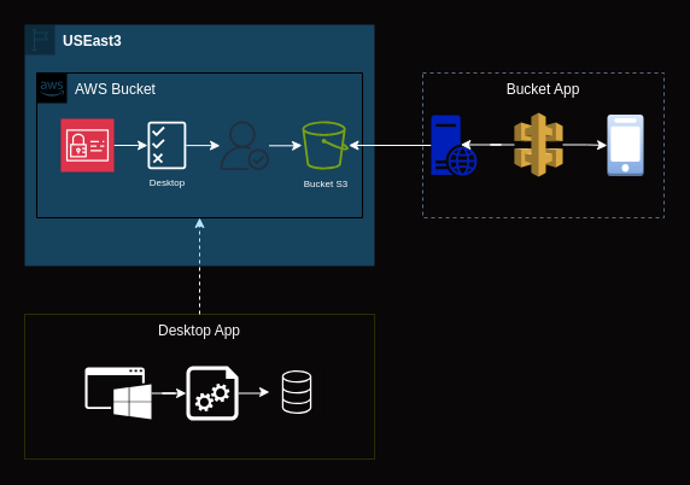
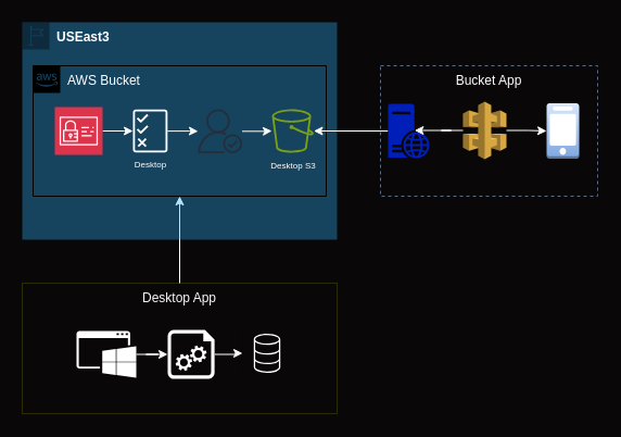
- <mxCell id="14" value="Bucket S3" style="text;html=1;align=center;verticalAlign=middle;whiteSpace=wrap;rounded=0;fontColor=#FFFFFF;strokeColor=none;fontSize=8;" vertex="1" parent="9"><mxGeometry x="210" y="79" width="60" height="25" as="geometry" /></mxCell>
+ <mxCell id="14" value="Desktop S3" style="text;html=1;align=center;verticalAlign=middle;whiteSpace=wrap;rounded=0;fontColor=#FFFFFF;strokeColor=none;fontSize=8;" vertex="1" parent="9"><mxGeometry x="210" y="79" width="60" height="25" as="geometry" /></mxCell>
- <mxCell id="2" style="edgeStyle=orthogonalEdgeStyle;rounded=0;orthogonalLoop=1;jettySize=auto;html=1;entryX=0.5;entryY=1;entryDx=0;entryDy=0;strokeColor=#FFFFFF;dashed=1;" edge="1" parent="1" source="3" target="9"><mxGeometry relative="1" as="geometry" /></mxCell>
+ <mxCell id="2" style="edgeStyle=orthogonalEdgeStyle;rounded=0;orthogonalLoop=1;jettySize=auto;html=1;entryX=0.5;entryY=1;entryDx=0;entryDy=0;strokeColor=#FFFFFF;" edge="1" parent="1" source="3" target="9"><mxGeometry relative="1" as="geometry" /></mxCell>
